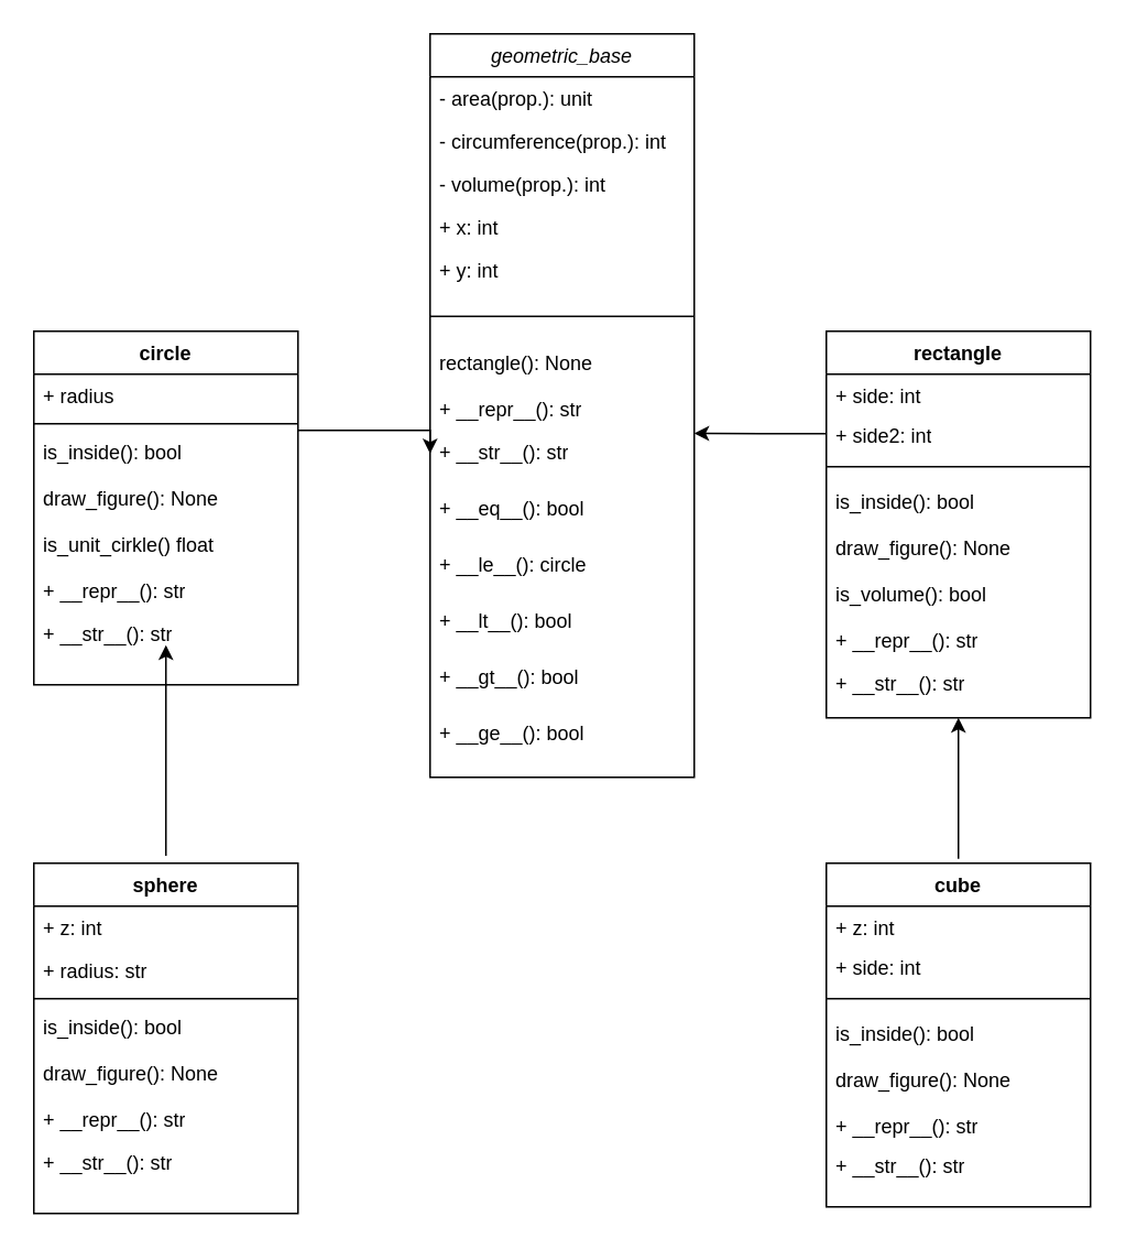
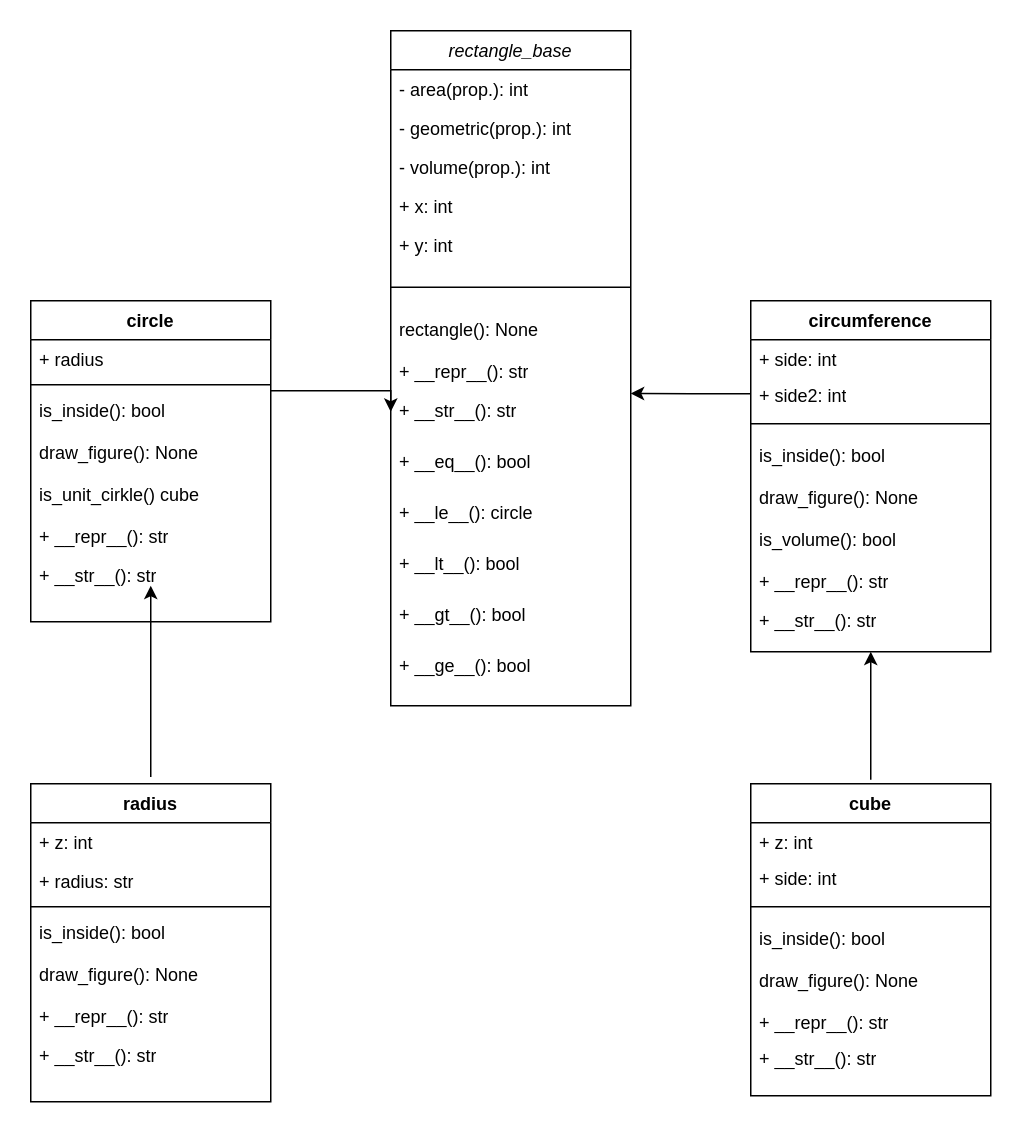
- <mxCell id="2" value="geometric_base&#10;" style="swimlane;fontStyle=2;align=center;verticalAlign=top;childLayout=stackLayout;horizontal=1;startSize=26;horizontalStack=0;resizeParent=1;resizeLast=0;collapsible=1;marginBottom=0;rounded=0;shadow=0;strokeWidth=1;" parent="1" vertex="1"><mxGeometry x="260" y="20" width="160" height="450" as="geometry"><mxRectangle x="230" y="140" width="160" height="26" as="alternateBounds" /></mxGeometry></mxCell>
+ <mxCell id="2" value="rectangle_base&#10;" style="swimlane;fontStyle=2;align=center;verticalAlign=top;childLayout=stackLayout;horizontal=1;startSize=26;horizontalStack=0;resizeParent=1;resizeLast=0;collapsible=1;marginBottom=0;rounded=0;shadow=0;strokeWidth=1;" parent="1" vertex="1"><mxGeometry x="260" y="20" width="160" height="450" as="geometry"><mxRectangle x="230" y="140" width="160" height="26" as="alternateBounds" /></mxGeometry></mxCell>
- <mxCell id="3" value="- area(prop.): unit" style="text;align=left;verticalAlign=top;spacingLeft=4;spacingRight=4;overflow=hidden;rotatable=0;points=[[0,0.5],[1,0.5]];portConstraint=eastwest;" parent="2" vertex="1"><mxGeometry y="26" width="160" height="26" as="geometry" /></mxCell>
+ <mxCell id="3" value="- area(prop.): int" style="text;align=left;verticalAlign=top;spacingLeft=4;spacingRight=4;overflow=hidden;rotatable=0;points=[[0,0.5],[1,0.5]];portConstraint=eastwest;" parent="2" vertex="1"><mxGeometry y="26" width="160" height="26" as="geometry" /></mxCell>
- <mxCell id="4" value="- circumference(prop.): int" style="text;align=left;verticalAlign=top;spacingLeft=4;spacingRight=4;overflow=hidden;rotatable=0;points=[[0,0.5],[1,0.5]];portConstraint=eastwest;rounded=0;shadow=0;html=0;" parent="2" vertex="1"><mxGeometry y="52" width="160" height="26" as="geometry" /></mxCell>
+ <mxCell id="4" value="- geometric(prop.): int" style="text;align=left;verticalAlign=top;spacingLeft=4;spacingRight=4;overflow=hidden;rotatable=0;points=[[0,0.5],[1,0.5]];portConstraint=eastwest;rounded=0;shadow=0;html=0;" parent="2" vertex="1"><mxGeometry y="52" width="160" height="26" as="geometry" /></mxCell>
- <mxCell id="17" value="rectangle" style="swimlane;fontStyle=1;align=center;verticalAlign=top;childLayout=stackLayout;horizontal=1;startSize=26;horizontalStack=0;resizeParent=1;resizeParentMax=0;resizeLast=0;collapsible=1;marginBottom=0;whiteSpace=wrap;html=1;" parent="1" vertex="1"><mxGeometry x="500" y="200" width="160" height="234" as="geometry" /></mxCell>
+ <mxCell id="17" value="circumference" style="swimlane;fontStyle=1;align=center;verticalAlign=top;childLayout=stackLayout;horizontal=1;startSize=26;horizontalStack=0;resizeParent=1;resizeParentMax=0;resizeLast=0;collapsible=1;marginBottom=0;whiteSpace=wrap;html=1;" parent="1" vertex="1"><mxGeometry x="500" y="200" width="160" height="234" as="geometry" /></mxCell>
- <mxCell id="31" value="is_unit_cirkle() float" style="text;align=left;verticalAlign=top;spacingLeft=4;spacingRight=4;overflow=hidden;rotatable=0;points=[[0,0.5],[1,0.5]];portConstraint=eastwest;" parent="26" vertex="1"><mxGeometry y="116" width="160" height="28" as="geometry" /></mxCell>
+ <mxCell id="31" value="is_unit_cirkle() cube" style="text;align=left;verticalAlign=top;spacingLeft=4;spacingRight=4;overflow=hidden;rotatable=0;points=[[0,0.5],[1,0.5]];portConstraint=eastwest;" parent="26" vertex="1"><mxGeometry y="116" width="160" height="28" as="geometry" /></mxCell>
- <mxCell id="44" value="sphere" style="swimlane;fontStyle=1;align=center;verticalAlign=top;childLayout=stackLayout;horizontal=1;startSize=26;horizontalStack=0;resizeParent=1;resizeParentMax=0;resizeLast=0;collapsible=1;marginBottom=0;whiteSpace=wrap;html=1;" parent="1" vertex="1"><mxGeometry x="20" y="522" width="160" height="212" as="geometry" /></mxCell>
+ <mxCell id="44" value="radius" style="swimlane;fontStyle=1;align=center;verticalAlign=top;childLayout=stackLayout;horizontal=1;startSize=26;horizontalStack=0;resizeParent=1;resizeParentMax=0;resizeLast=0;collapsible=1;marginBottom=0;whiteSpace=wrap;html=1;" parent="1" vertex="1"><mxGeometry x="20" y="522" width="160" height="212" as="geometry" /></mxCell>
